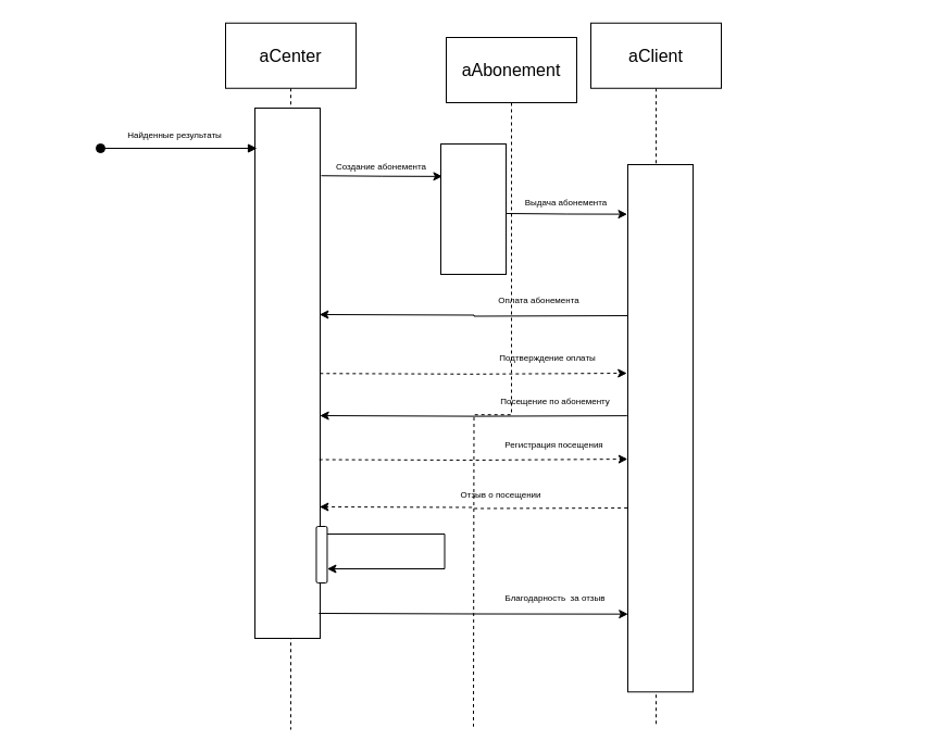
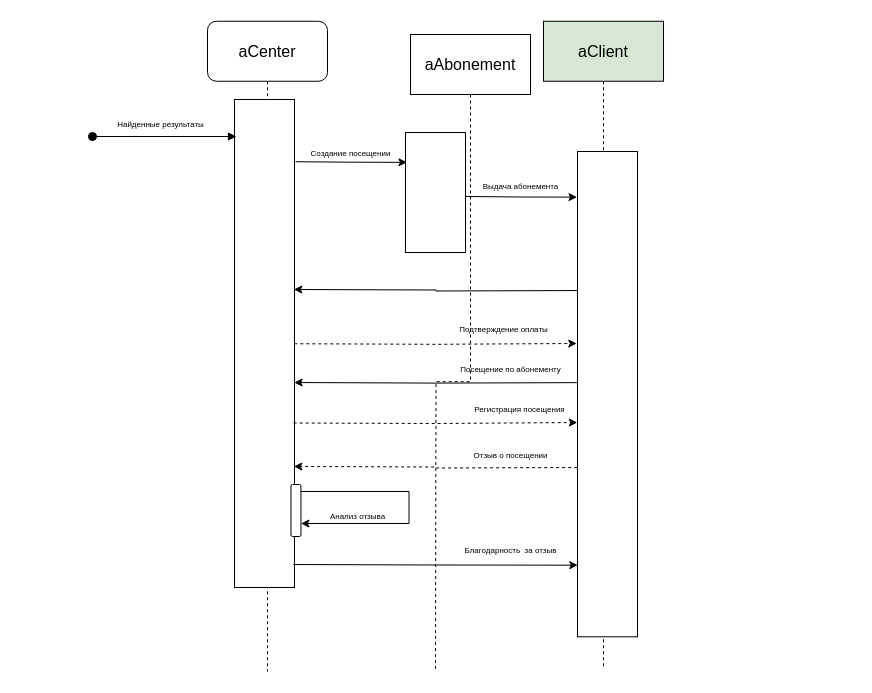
- <mxCell id="5" value="&lt;font style=&quot;font-size: 16px;&quot;&gt;aCenter&lt;/font&gt;" style="rounded=0;whiteSpace=wrap;html=1;" parent="1" vertex="1"><mxGeometry x="207" y="20.75" width="120" height="60" as="geometry" /></mxCell>
+ <mxCell id="5" value="&lt;font style=&quot;font-size: 16px;&quot;&gt;aCenter&lt;/font&gt;" style="whiteSpace=wrap;html=1;rounded=1;" parent="1" vertex="1"><mxGeometry x="207" y="20.75" width="120" height="60" as="geometry" /></mxCell>
- <mxCell id="3" value="&lt;font style=&quot;font-size: 16px;&quot;&gt;aClient&lt;/font&gt;" style="rounded=0;whiteSpace=wrap;html=1;" parent="1" vertex="1"><mxGeometry x="543" y="20.75" width="120" height="60" as="geometry" /></mxCell>
+ <mxCell id="3" value="&lt;font style=&quot;font-size: 16px;&quot;&gt;aClient&lt;/font&gt;" style="rounded=0;whiteSpace=wrap;html=1;fillColor=#d5e8d4;" parent="1" vertex="1"><mxGeometry x="543" y="20.75" width="120" height="60" as="geometry" /></mxCell>
- <mxCell id="14" value="&lt;font style=&quot;font-size: 8px;&quot;&gt;Создание абонемента&lt;/font&gt;" style="text;html=1;align=center;verticalAlign=middle;resizable=0;points=[];autosize=1;strokeColor=none;fillColor=none;" parent="1" vertex="1"><mxGeometry x="299" y="139" width="101" height="26" as="geometry" /></mxCell>
+ <mxCell id="14" value="&lt;font style=&quot;font-size: 8px;&quot;&gt;Создание посещении&lt;/font&gt;" style="text;html=1;align=center;verticalAlign=middle;resizable=0;points=[];autosize=1;strokeColor=none;fillColor=none;" parent="1" vertex="1"><mxGeometry x="299" y="139" width="101" height="26" as="geometry" /></mxCell>
- <mxCell id="17" value="&lt;font style=&quot;font-size: 8px;&quot;&gt;Оплата абонемента&lt;/font&gt;" style="text;html=1;align=center;verticalAlign=middle;resizable=0;points=[];autosize=1;strokeColor=none;fillColor=none;" parent="1" vertex="1"><mxGeometry x="449" y="262" width="92" height="26" as="geometry" /></mxCell>
- <mxCell id="23" value="&lt;span style=&quot;font-size: 8px;&quot;&gt;Регистрация посещения&lt;/span&gt;" style="text;html=1;align=center;verticalAlign=middle;resizable=0;points=[];autosize=1;strokeColor=none;fillColor=none;" parent="1" vertex="1"><mxGeometry x="455" y="395" width="108" height="26" as="geometry" /></mxCell>
+ <mxCell id="23" value="&lt;span style=&quot;font-size: 8px;&quot;&gt;Регистрация посещения&lt;/span&gt;" style="text;html=1;align=center;verticalAlign=middle;resizable=0;points=[];autosize=1;strokeColor=none;fillColor=none;" parent="1" vertex="1"><mxGeometry x="465" y="395" width="108" height="26" as="geometry" /></mxCell>
- <mxCell id="25" value="&lt;span style=&quot;font-size: 8px;&quot;&gt;Отзыв о посещении&lt;/span&gt;" style="text;html=1;align=center;verticalAlign=middle;resizable=0;points=[];autosize=1;strokeColor=none;fillColor=none;" parent="1" vertex="1"><mxGeometry x="414" y="441" width="92" height="26" as="geometry" /></mxCell>
+ <mxCell id="25" value="&lt;span style=&quot;font-size: 8px;&quot;&gt;Отзыв о посещении&lt;/span&gt;" style="text;html=1;align=center;verticalAlign=middle;resizable=0;points=[];autosize=1;strokeColor=none;fillColor=none;" parent="1" vertex="1"><mxGeometry x="464" y="441" width="92" height="26" as="geometry" /></mxCell>
+ <mxCell id="28" value="&lt;font style=&quot;font-size: 8px;&quot;&gt;Анализ отзыва&lt;/font&gt;" style="text;html=1;align=center;verticalAlign=middle;resizable=0;points=[];autosize=1;strokeColor=none;fillColor=none;" parent="1" vertex="1"><mxGeometry x="320.47" y="502" width="73" height="26" as="geometry" /></mxCell>
